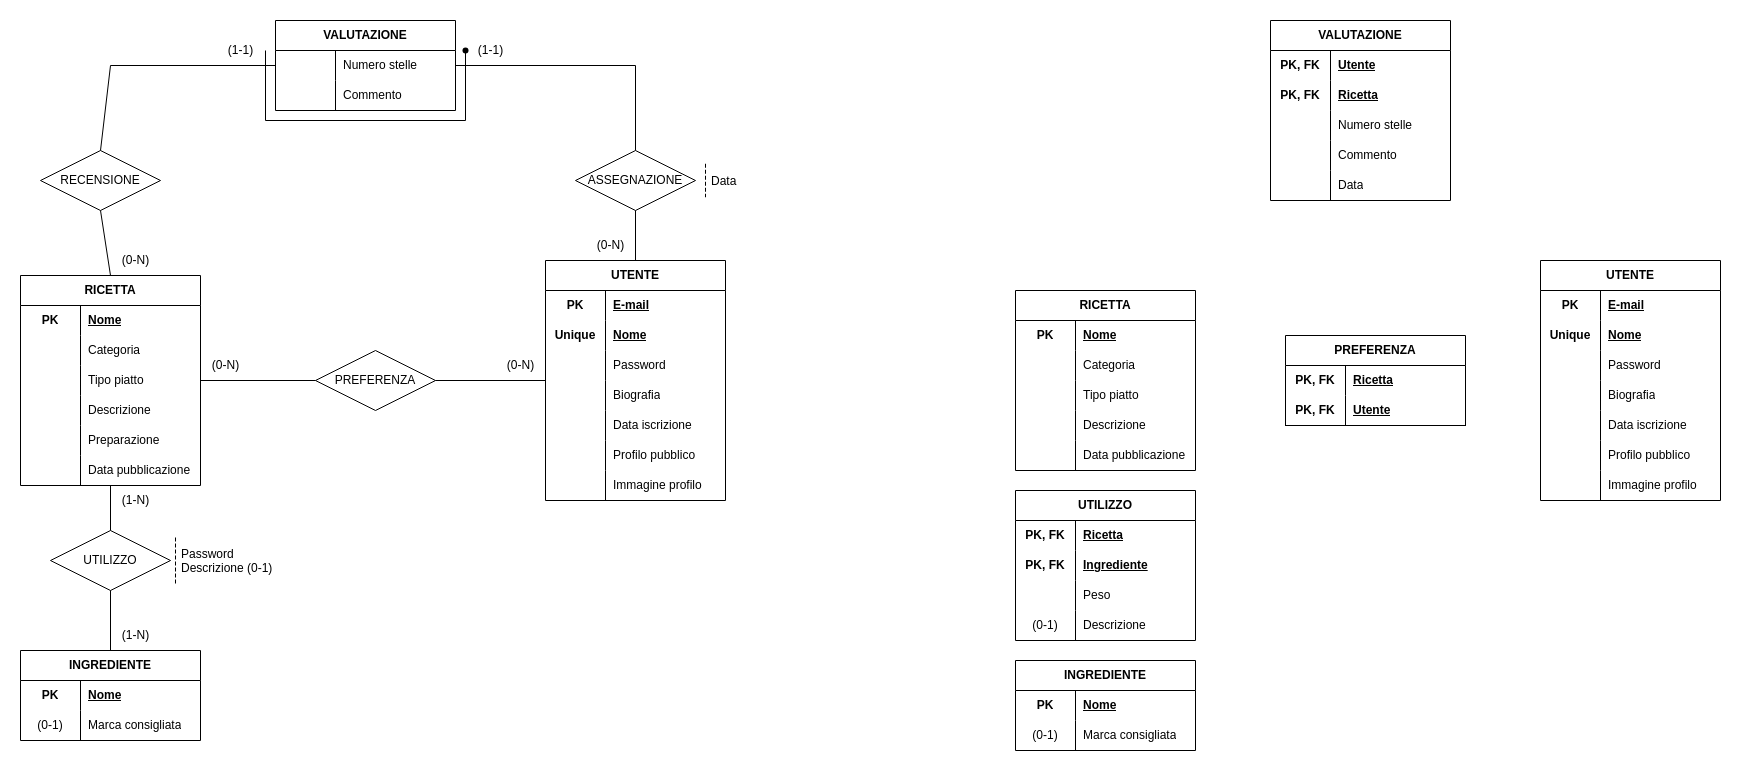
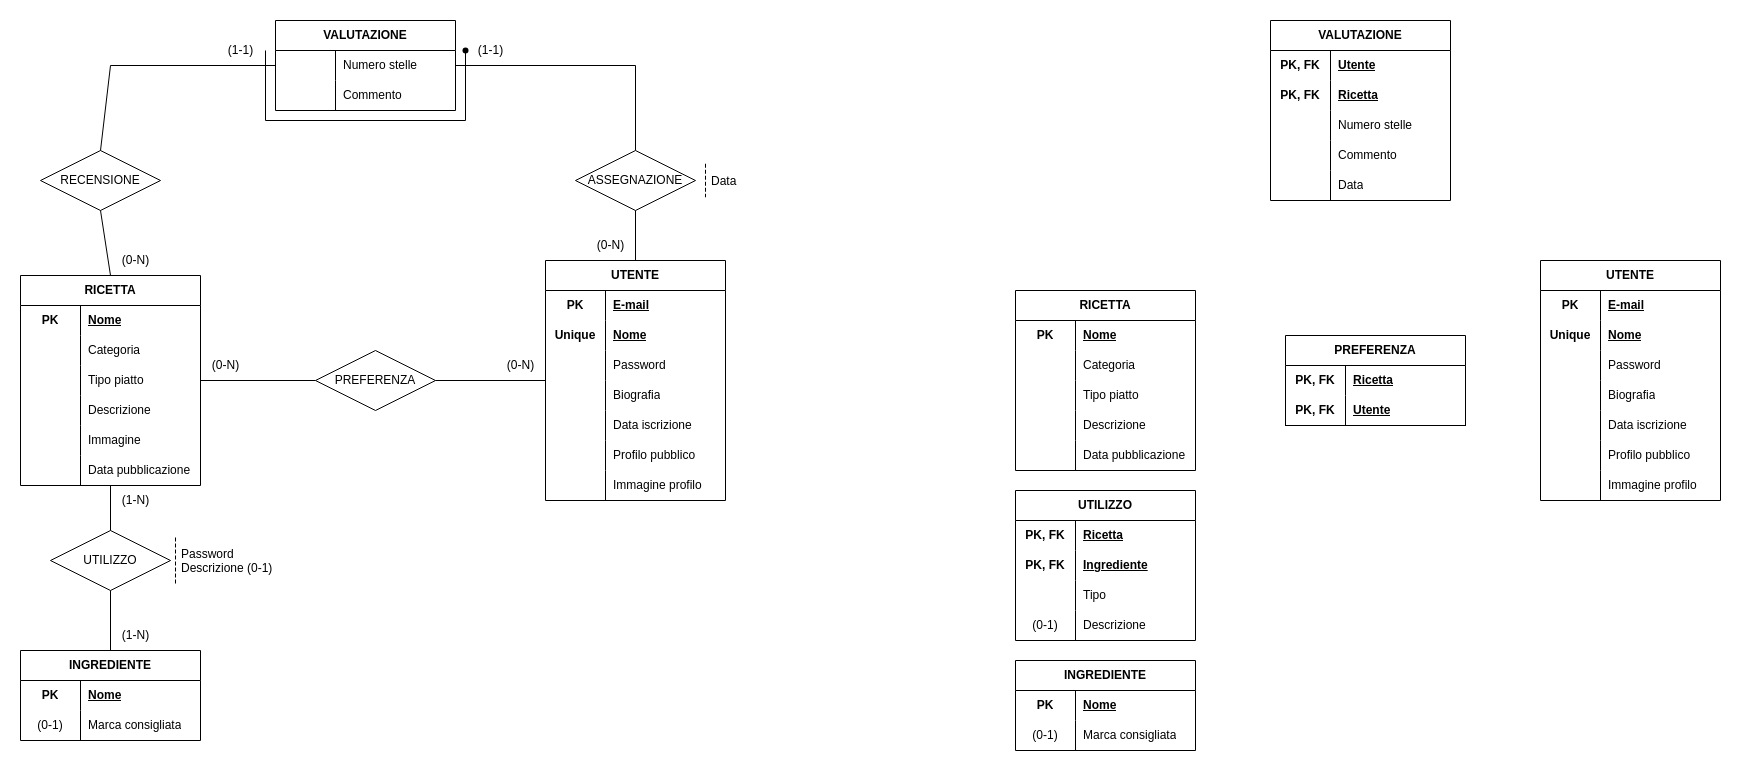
- <mxCell id="17" value="Preparazione" style="shape=partialRectangle;connectable=0;fillColor=none;top=0;left=0;bottom=0;right=0;align=left;spacingLeft=6;overflow=hidden;html=1;whiteSpace=wrap;" vertex="1" parent="15"><mxGeometry x="60" width="120" height="30" as="geometry"><mxRectangle width="120" height="30" as="alternateBounds" /></mxGeometry></mxCell>
+ <mxCell id="17" value="Immagine" style="shape=partialRectangle;connectable=0;fillColor=none;top=0;left=0;bottom=0;right=0;align=left;spacingLeft=6;overflow=hidden;html=1;whiteSpace=wrap;" vertex="1" parent="15"><mxGeometry x="60" width="120" height="30" as="geometry"><mxRectangle width="120" height="30" as="alternateBounds" /></mxGeometry></mxCell>
- <mxCell id="153" value="Peso" style="shape=partialRectangle;connectable=0;fillColor=none;top=0;left=0;bottom=0;right=0;align=left;spacingLeft=6;overflow=hidden;html=1;whiteSpace=wrap;" vertex="1" parent="151"><mxGeometry x="60" width="120" height="30" as="geometry"><mxRectangle width="120" height="30" as="alternateBounds" /></mxGeometry></mxCell>
+ <mxCell id="153" value="Tipo" style="shape=partialRectangle;connectable=0;fillColor=none;top=0;left=0;bottom=0;right=0;align=left;spacingLeft=6;overflow=hidden;html=1;whiteSpace=wrap;" vertex="1" parent="151"><mxGeometry x="60" width="120" height="30" as="geometry"><mxRectangle width="120" height="30" as="alternateBounds" /></mxGeometry></mxCell>
